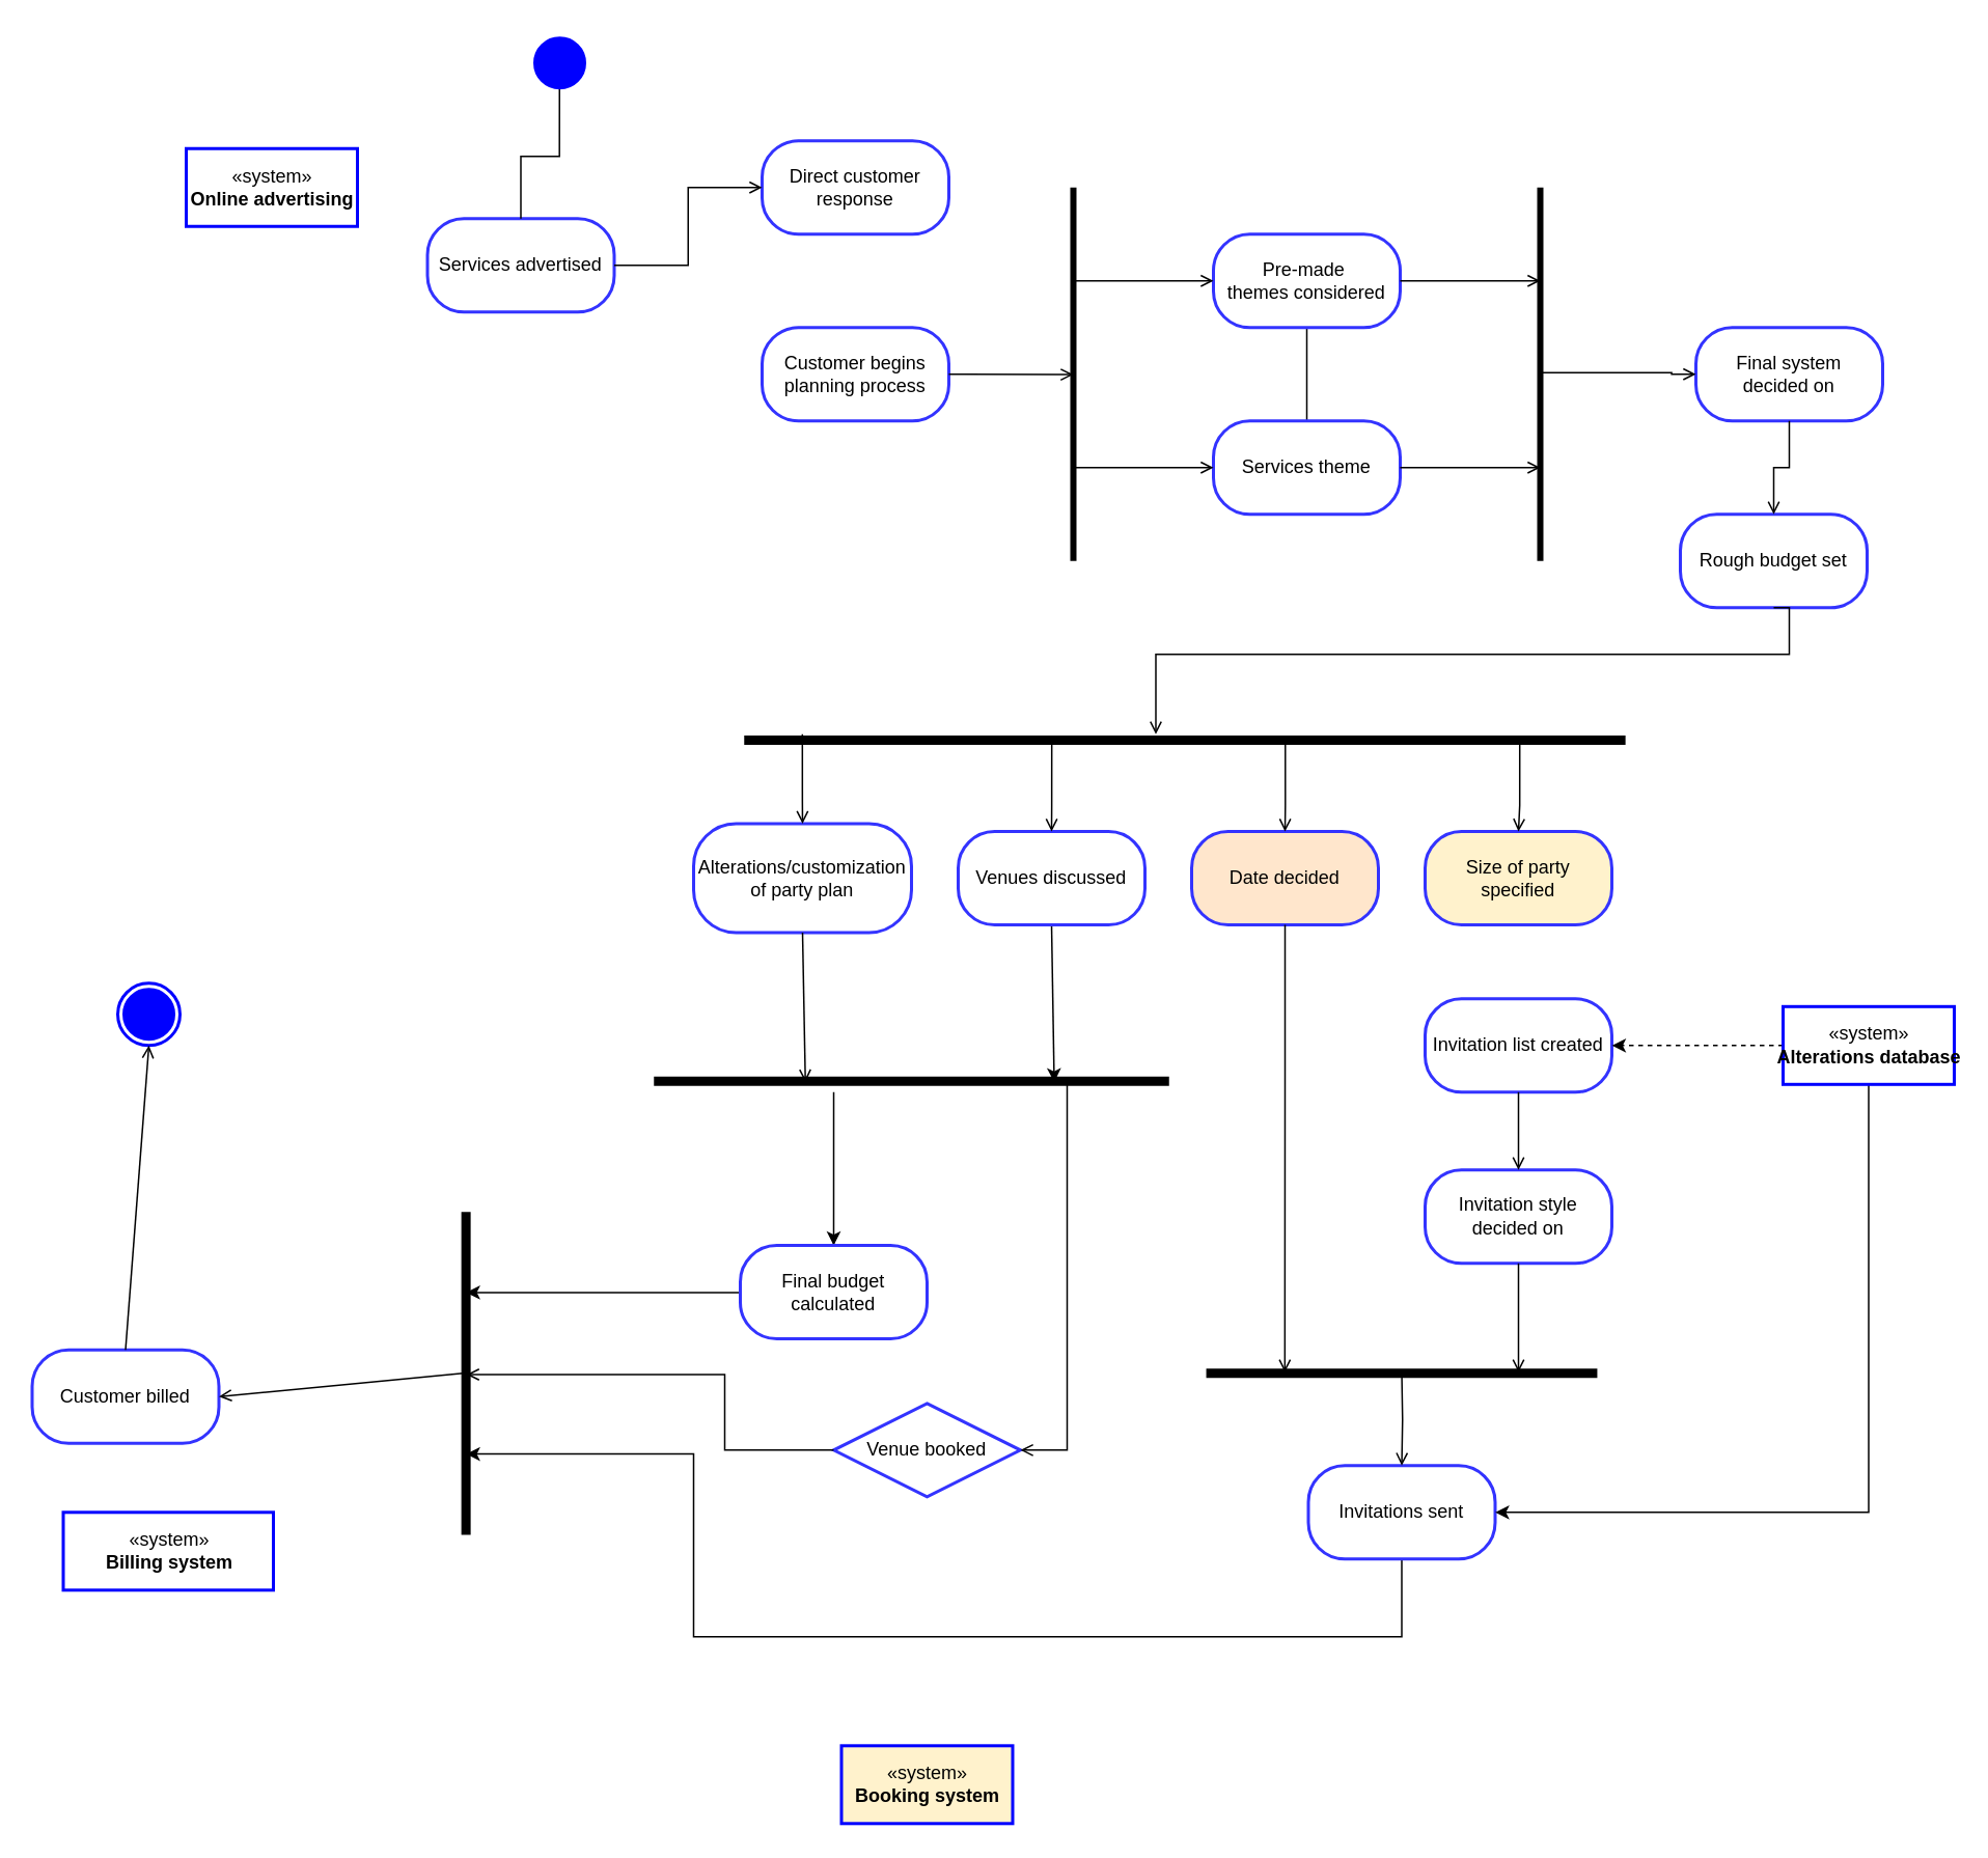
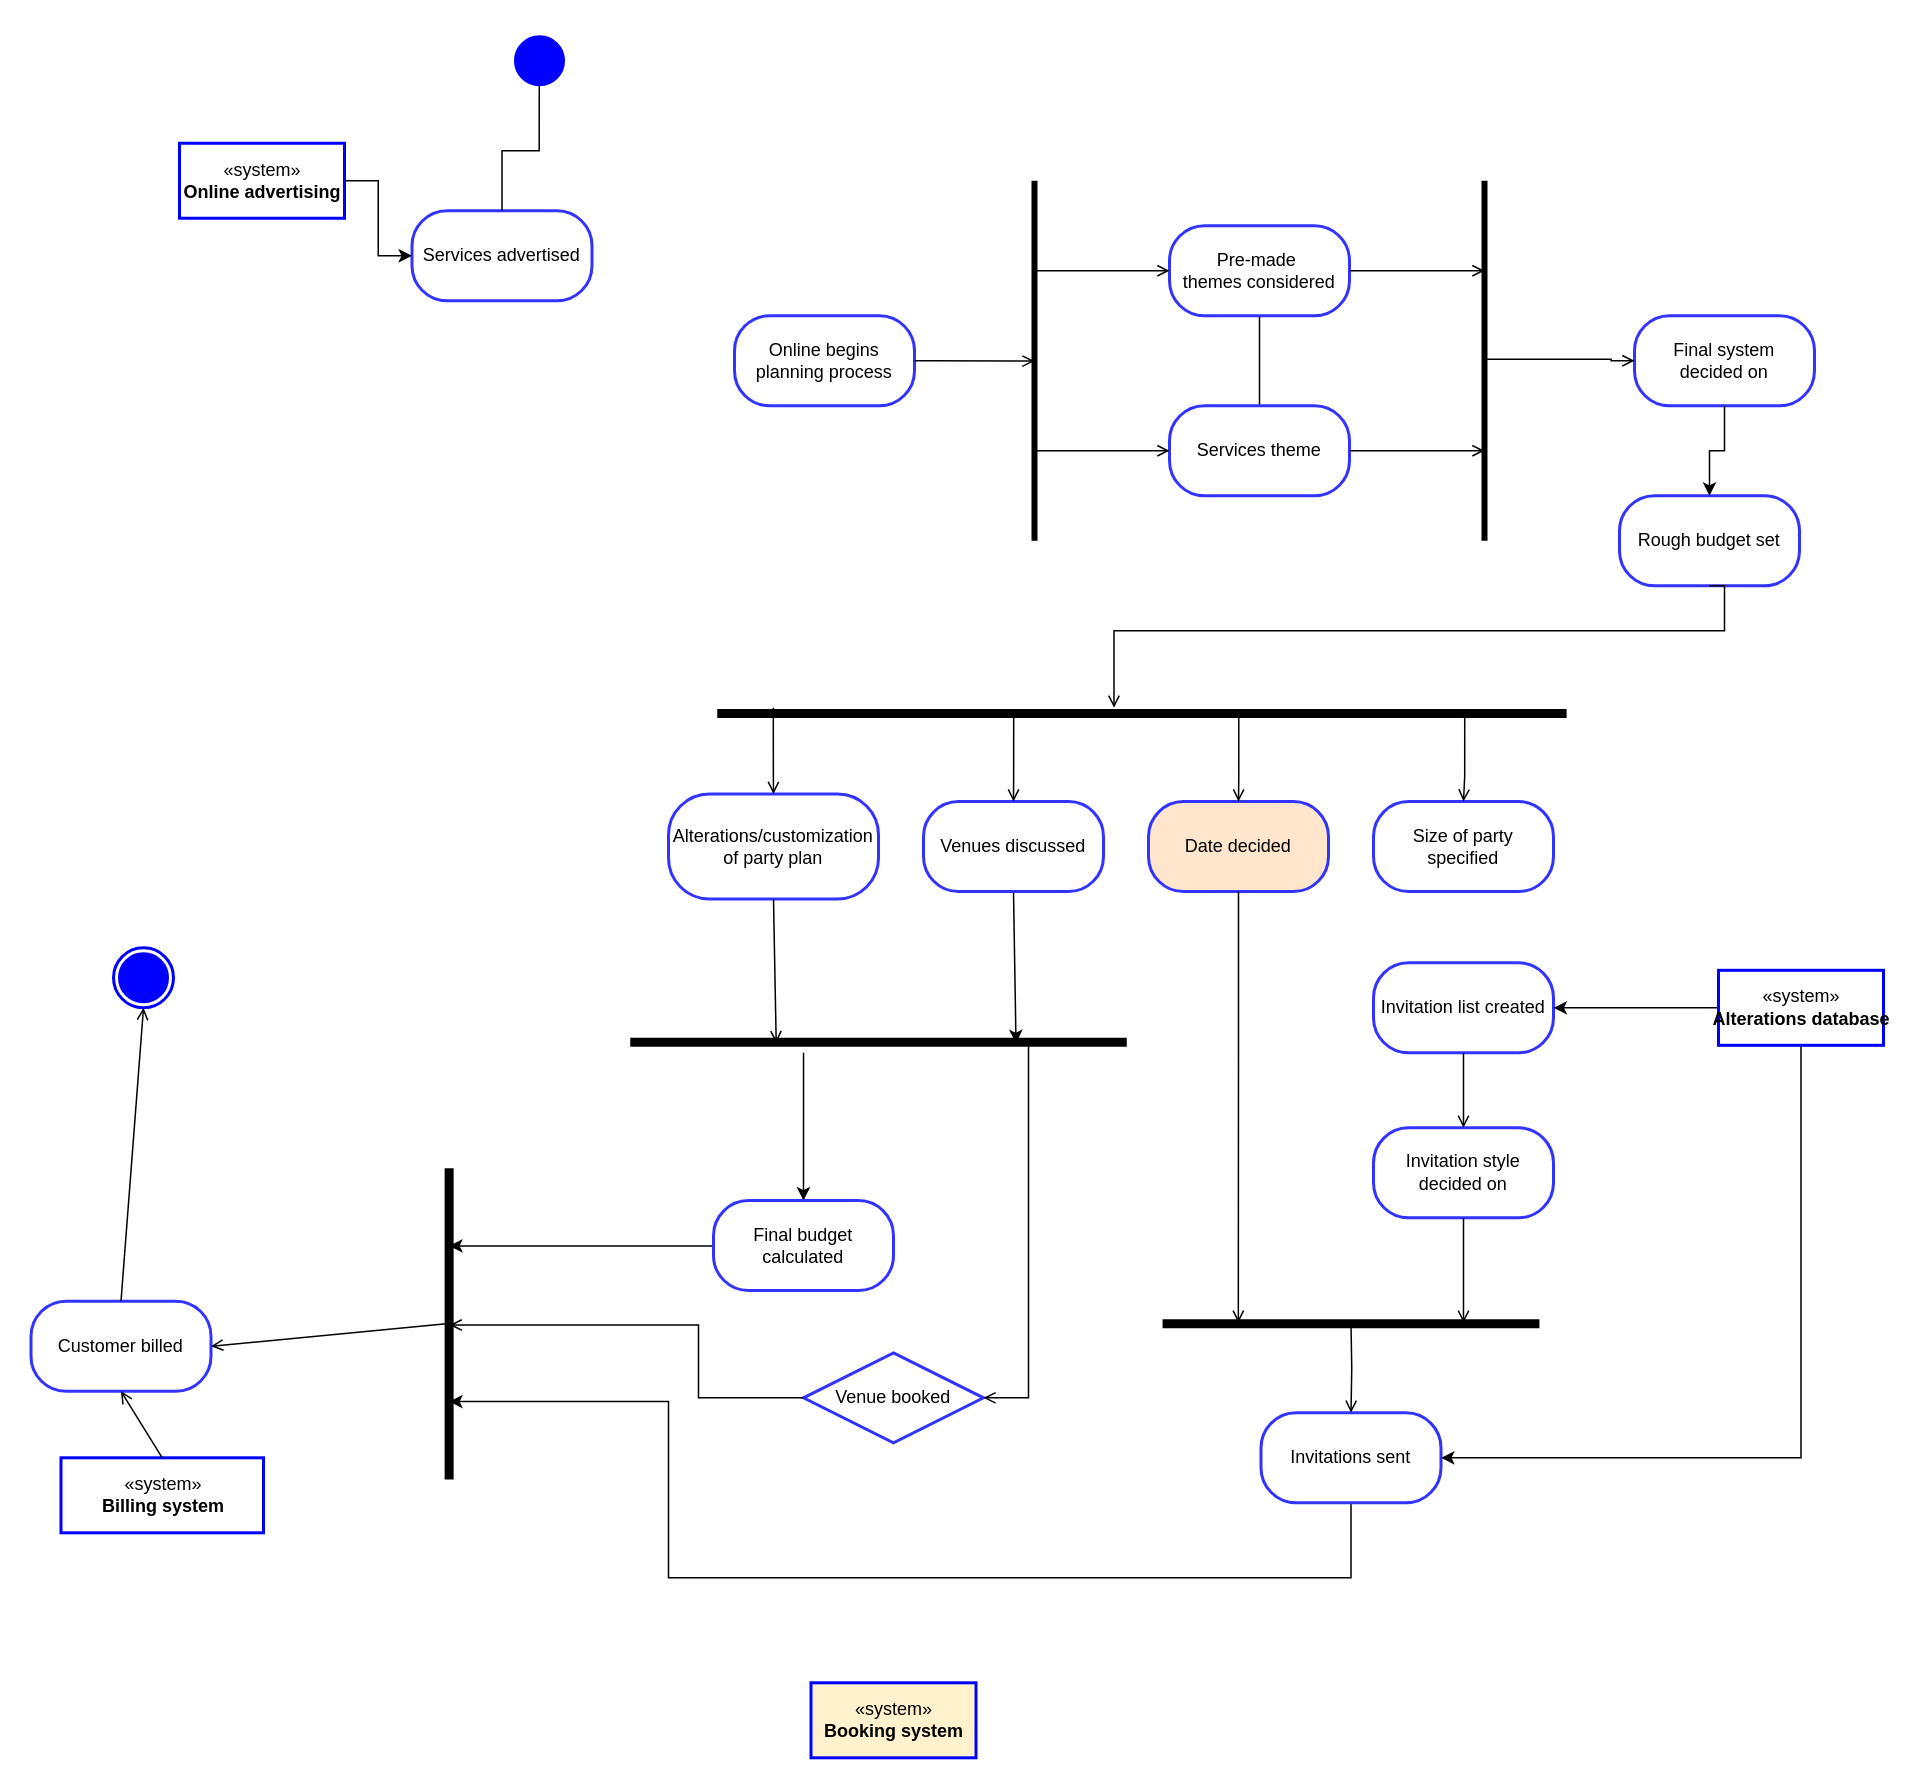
- <mxCell id="22" value="Direct customer response" style="rounded=1;whiteSpace=wrap;html=1;fillColor=#FFFFFF;strokeColor=#3333FF;strokeWidth=2;arcSize=39;" vertex="1" parent="1"><mxGeometry x="489" y="90" width="120" height="60" as="geometry" /></mxCell>
+ <mxCell id="61" style="edgeStyle=orthogonalEdgeStyle;rounded=0;orthogonalLoop=1;jettySize=auto;html=1;exitX=1;exitY=0.5;exitDx=0;exitDy=0;entryX=0;entryY=0.5;entryDx=0;entryDy=0;strokeColor=#000000;strokeWidth=1;" edge="1" parent="1" source="62" target="2"><mxGeometry relative="1" as="geometry" /></mxCell>
- <mxCell id="25" value="" style="endArrow=open;endFill=1;strokeColor=#000000;strokeWidth=1;exitX=1;exitY=0.5;exitDx=0;exitDy=0;entryX=0;entryY=0.5;entryDx=0;entryDy=0;rounded=0;edgeStyle=orthogonalEdgeStyle;" edge="1" parent="1" source="2" target="22"><mxGeometry relative="1" as="geometry"><mxPoint x="559" y="180" as="sourcePoint" /><mxPoint x="559" y="240" as="targetPoint" /></mxGeometry></mxCell>
- <mxCell id="7" value="Customer begins &lt;br&gt;planning process" style="rounded=1;whiteSpace=wrap;html=1;fillColor=#FFFFFF;strokeColor=#3333FF;strokeWidth=2;arcSize=39;" vertex="1" parent="1"><mxGeometry x="489" y="210" width="120" height="60" as="geometry" /></mxCell>
+ <mxCell id="7" value="Online begins &lt;br&gt;planning process" style="rounded=1;whiteSpace=wrap;html=1;fillColor=#FFFFFF;strokeColor=#3333FF;strokeWidth=2;arcSize=39;" vertex="1" parent="1"><mxGeometry x="489" y="210" width="120" height="60" as="geometry" /></mxCell>
- <mxCell id="34" value="" style="endArrow=open;endFill=1;strokeColor=#000000;strokeWidth=1;exitX=0.5;exitY=1;exitDx=0;exitDy=0;entryX=0.5;entryY=0;entryDx=0;entryDy=0;rounded=0;edgeStyle=orthogonalEdgeStyle;" edge="1" parent="1" source="9" target="3"><mxGeometry relative="1" as="geometry"><mxPoint x="1269" y="300" as="sourcePoint" /><mxPoint x="1339" y="300" as="targetPoint" /></mxGeometry></mxCell>
+ <mxCell id="34" value="" style="endArrow=classic;endFill=1;strokeColor=#000000;strokeWidth=1;exitX=0.5;exitY=1;exitDx=0;exitDy=0;entryX=0.5;entryY=0;entryDx=0;entryDy=0;rounded=0;edgeStyle=orthogonalEdgeStyle;" edge="1" parent="1" source="9" target="3"><mxGeometry relative="1" as="geometry"><mxPoint x="1269" y="300" as="sourcePoint" /><mxPoint x="1339" y="300" as="targetPoint" /></mxGeometry></mxCell>
- <mxCell id="10" value="Size of party&lt;br&gt;specified" style="rounded=1;whiteSpace=wrap;html=1;fillColor=#fff2cc;strokeColor=#3333FF;strokeWidth=2;arcSize=39;" vertex="1" parent="1"><mxGeometry x="915" y="533.87" width="120" height="60" as="geometry" /></mxCell>
+ <mxCell id="10" value="Size of party&lt;br&gt;specified" style="rounded=1;whiteSpace=wrap;html=1;fillColor=#FFFFFF;strokeColor=#3333FF;strokeWidth=2;arcSize=39;" vertex="1" parent="1"><mxGeometry x="915" y="533.87" width="120" height="60" as="geometry" /></mxCell>
- <mxCell id="58" style="edgeStyle=orthogonalEdgeStyle;rounded=0;orthogonalLoop=1;jettySize=auto;html=1;exitX=0;exitY=0.5;exitDx=0;exitDy=0;entryX=1;entryY=0.5;entryDx=0;entryDy=0;strokeColor=#000000;strokeWidth=1;dashed=1;" edge="1" parent="1" source="60" target="13"><mxGeometry relative="1" as="geometry" /></mxCell>
+ <mxCell id="58" style="edgeStyle=orthogonalEdgeStyle;rounded=0;orthogonalLoop=1;jettySize=auto;html=1;exitX=0;exitY=0.5;exitDx=0;exitDy=0;entryX=1;entryY=0.5;entryDx=0;entryDy=0;strokeColor=#000000;strokeWidth=1;" edge="1" parent="1" source="60" target="13"><mxGeometry relative="1" as="geometry" /></mxCell>
+ <mxCell id="57" value="" style="endArrow=open;endFill=1;strokeColor=#000000;strokeWidth=1;exitX=0.5;exitY=0;exitDx=0;exitDy=0;entryX=0.5;entryY=1;entryDx=0;entryDy=0;rounded=0;" edge="1" parent="1" source="38" target="21"><mxGeometry relative="1" as="geometry"><mxPoint x="295" y="1071.37" as="sourcePoint" /><mxPoint x="365" y="1071.37" as="targetPoint" /></mxGeometry></mxCell>
